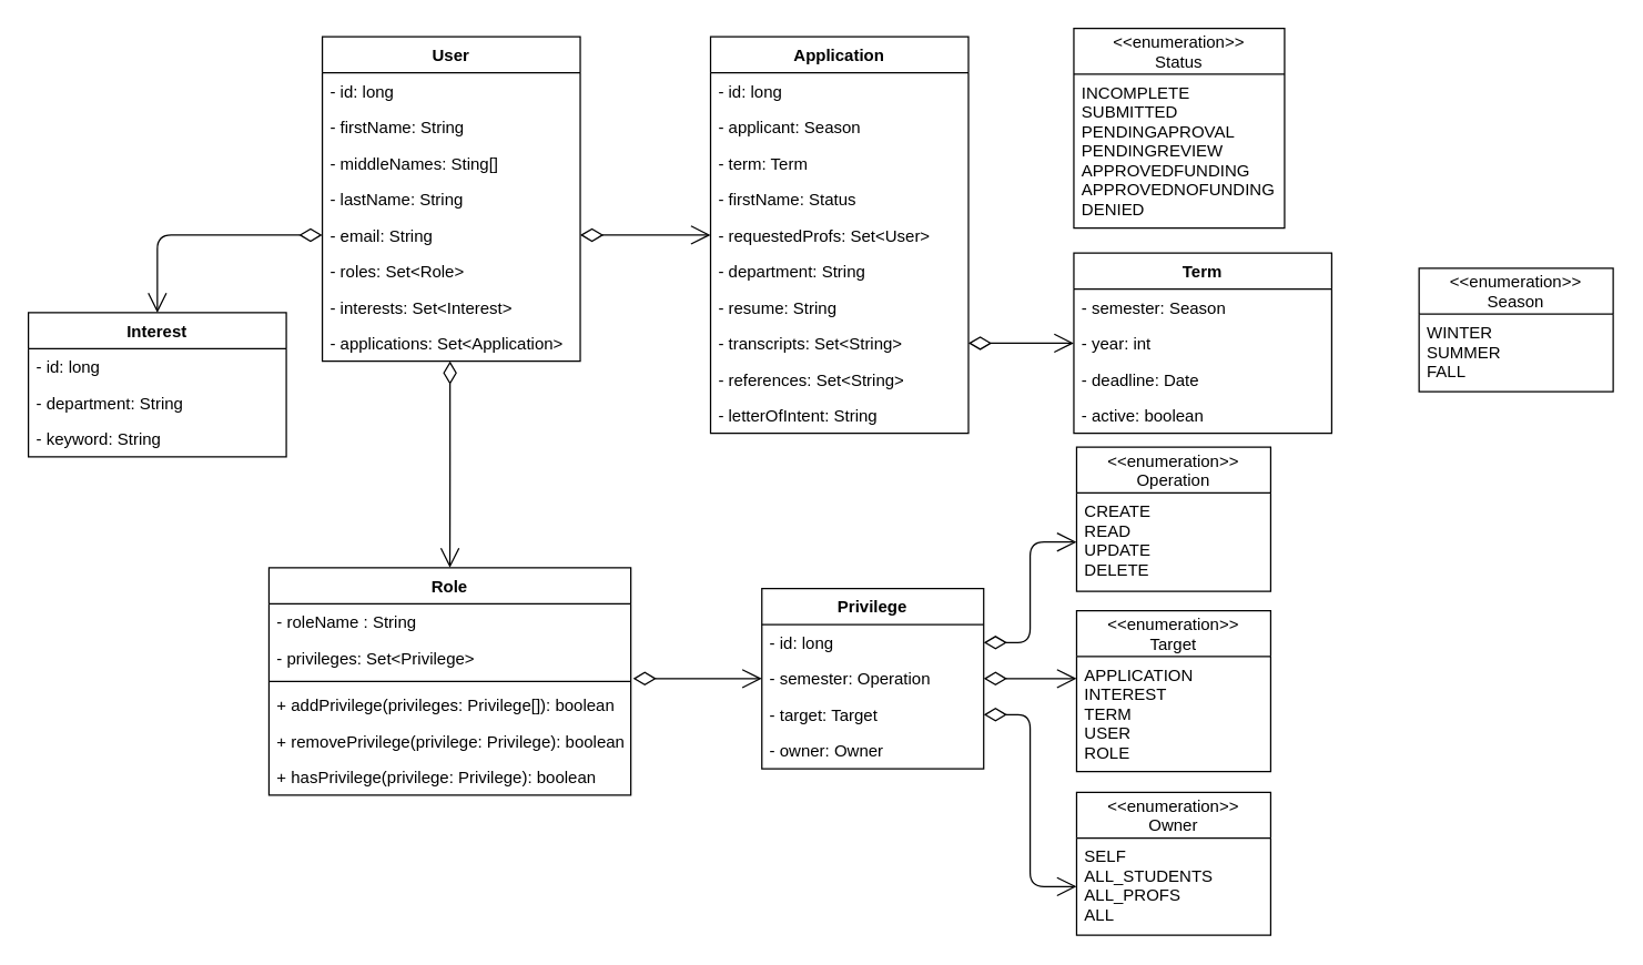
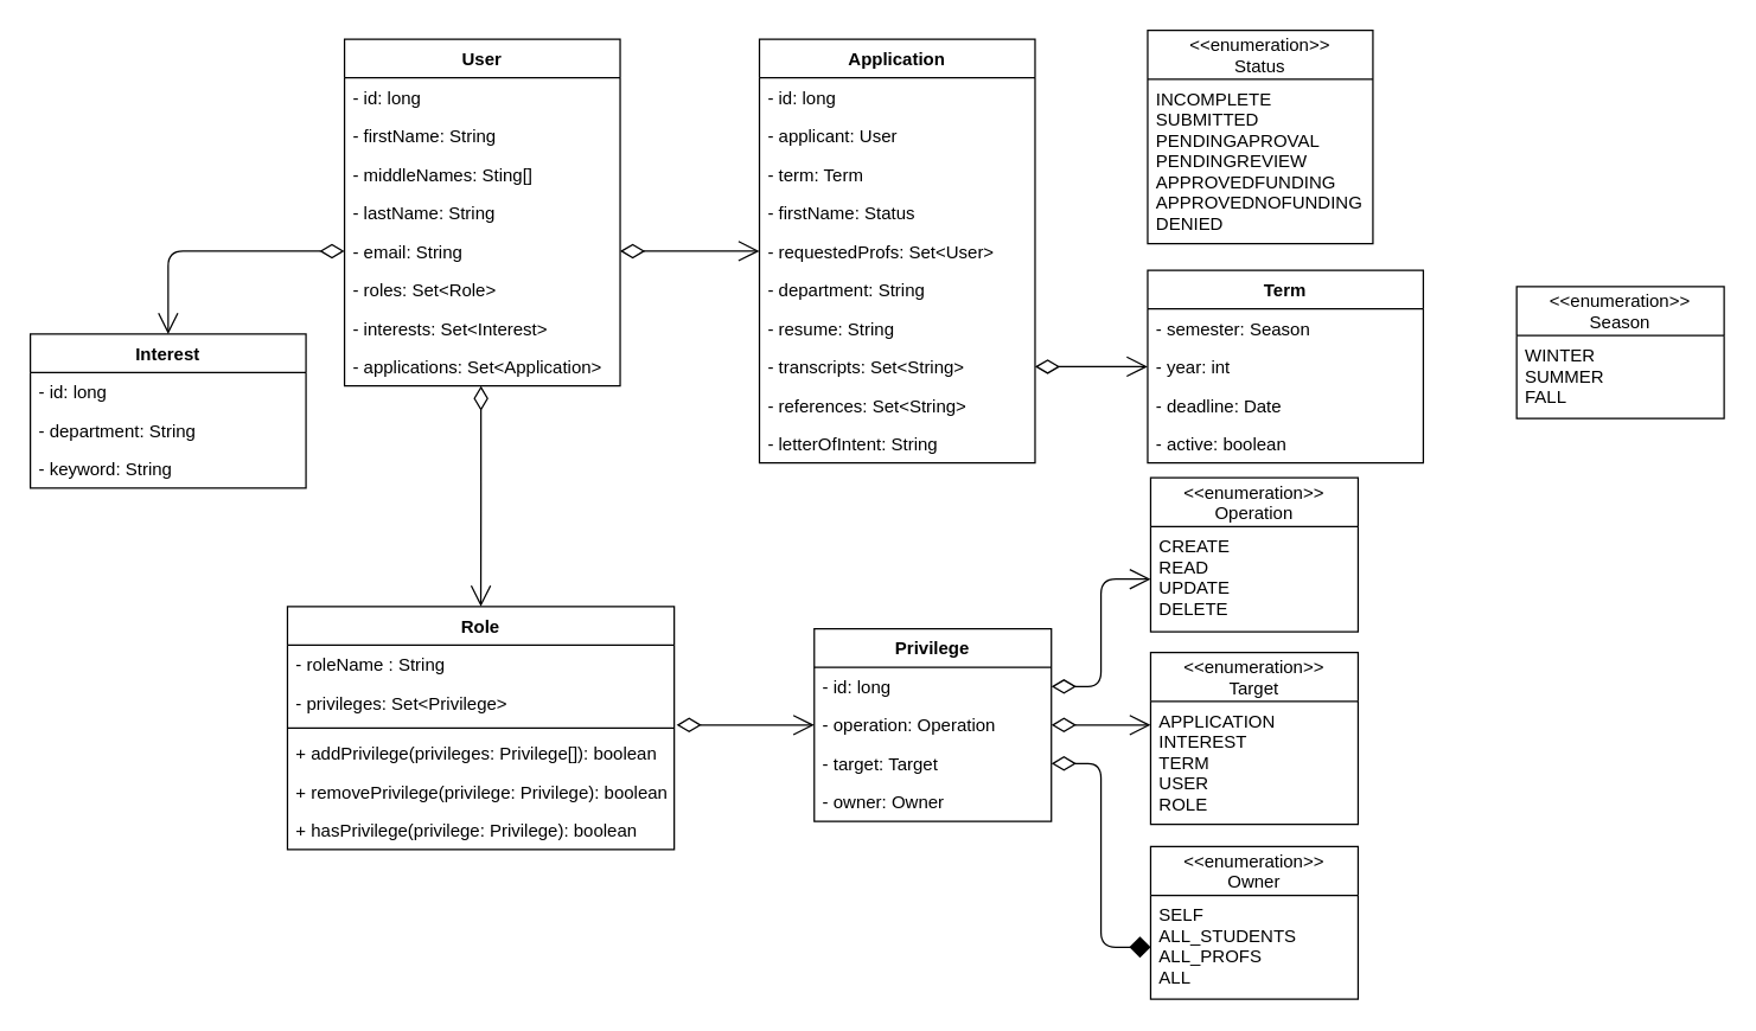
- <mxCell id="35" value="- applicant: Season" style="text;strokeColor=none;fillColor=none;align=left;verticalAlign=top;spacingLeft=4;spacingRight=4;overflow=hidden;rotatable=0;points=[[0,0.5],[1,0.5]];portConstraint=eastwest;" parent="33" vertex="1"><mxGeometry y="52" width="186" height="26" as="geometry" /></mxCell>
+ <mxCell id="35" value="- applicant: User" style="text;strokeColor=none;fillColor=none;align=left;verticalAlign=top;spacingLeft=4;spacingRight=4;overflow=hidden;rotatable=0;points=[[0,0.5],[1,0.5]];portConstraint=eastwest;" parent="33" vertex="1"><mxGeometry y="52" width="186" height="26" as="geometry" /></mxCell>
- <mxCell id="6" value="- semester: Operation" style="text;strokeColor=none;fillColor=none;align=left;verticalAlign=top;spacingLeft=4;spacingRight=4;overflow=hidden;rotatable=0;points=[[0,0.5],[1,0.5]];portConstraint=eastwest;" parent="4" vertex="1"><mxGeometry y="52" width="160" height="26" as="geometry" /></mxCell>
+ <mxCell id="6" value="- operation: Operation" style="text;strokeColor=none;fillColor=none;align=left;verticalAlign=top;spacingLeft=4;spacingRight=4;overflow=hidden;rotatable=0;points=[[0,0.5],[1,0.5]];portConstraint=eastwest;" parent="4" vertex="1"><mxGeometry y="52" width="160" height="26" as="geometry" /></mxCell>
- <mxCell id="51" value="" style="endArrow=open;html=1;endSize=12;startArrow=diamondThin;startSize=14;startFill=0;edgeStyle=orthogonalEdgeStyle;align=left;verticalAlign=bottom;entryX=0;entryY=0.5;entryDx=0;entryDy=0;exitX=1;exitY=0.5;exitDx=0;exitDy=0;" parent="1" source="7" target="12" edge="1"><mxGeometry x="-1" y="3" relative="1" as="geometry"><mxPoint x="729" y="509" as="sourcePoint" /><mxPoint x="796" y="410.5" as="targetPoint" /></mxGeometry></mxCell>
+ <mxCell id="51" value="" style="endArrow=diamond;html=1;endSize=12;startArrow=diamondThin;startSize=14;startFill=0;edgeStyle=orthogonalEdgeStyle;align=left;verticalAlign=bottom;entryX=0;entryY=0.5;entryDx=0;entryDy=0;exitX=1;exitY=0.5;exitDx=0;exitDy=0;" parent="1" source="7" target="12" edge="1"><mxGeometry x="-1" y="3" relative="1" as="geometry"><mxPoint x="729" y="509" as="sourcePoint" /><mxPoint x="796" y="410.5" as="targetPoint" /></mxGeometry></mxCell>
